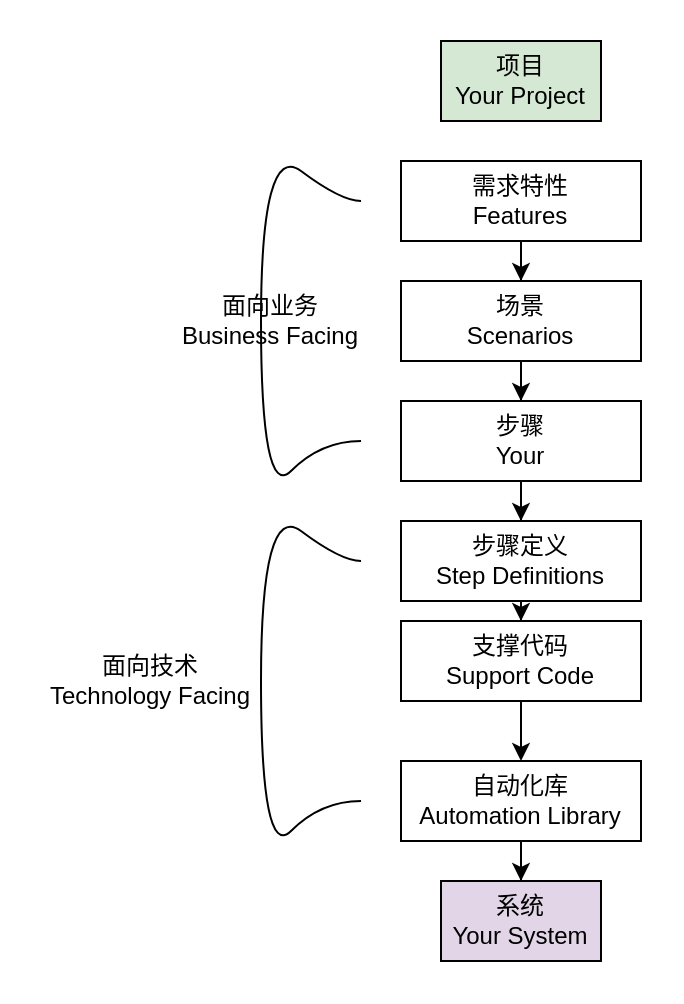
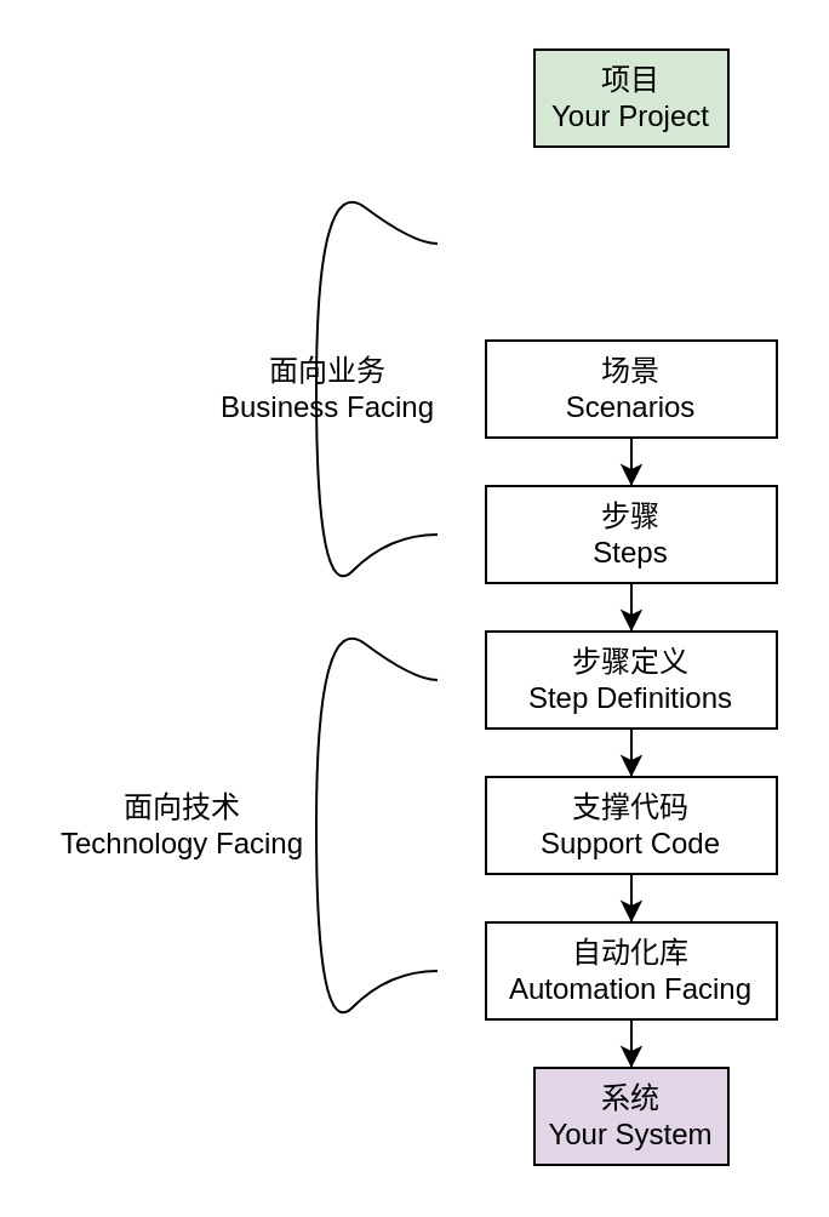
- <mxCell id="4" value="需求特性&lt;br&gt;Features" style="rounded=0;whiteSpace=wrap;html=1;" vertex="1" parent="1"><mxGeometry x="200" y="80" width="120" height="40" as="geometry" /></mxCell>
- <mxCell id="3" style="edgeStyle=orthogonalEdgeStyle;rounded=0;orthogonalLoop=1;jettySize=auto;html=1;" edge="1" parent="1" source="4" target="6"><mxGeometry relative="1" as="geometry" /></mxCell>
- <mxCell id="8" value="步骤&lt;br&gt;Your" style="rounded=0;whiteSpace=wrap;html=1;" vertex="1" parent="1"><mxGeometry x="200" y="200" width="120" height="40" as="geometry" /></mxCell>
+ <mxCell id="8" value="步骤&lt;br&gt;Steps" style="rounded=0;whiteSpace=wrap;html=1;" vertex="1" parent="1"><mxGeometry x="200" y="200" width="120" height="40" as="geometry" /></mxCell>
- <mxCell id="12" value="支撑代码&lt;br&gt;Support Code" style="rounded=0;whiteSpace=wrap;html=1;" vertex="1" parent="1"><mxGeometry x="200" y="310" width="120" height="40" as="geometry" /></mxCell>
+ <mxCell id="12" value="支撑代码&lt;br&gt;Support Code" style="rounded=0;whiteSpace=wrap;html=1;" vertex="1" parent="1"><mxGeometry x="200" y="320" width="120" height="40" as="geometry" /></mxCell>
- <mxCell id="14" value="自动化库&lt;br&gt;Automation Library" style="rounded=0;whiteSpace=wrap;html=1;" vertex="1" parent="1"><mxGeometry x="200" y="380" width="120" height="40" as="geometry" /></mxCell>
+ <mxCell id="14" value="自动化库&lt;br&gt;Automation Facing" style="rounded=0;whiteSpace=wrap;html=1;" vertex="1" parent="1"><mxGeometry x="200" y="380" width="120" height="40" as="geometry" /></mxCell>
